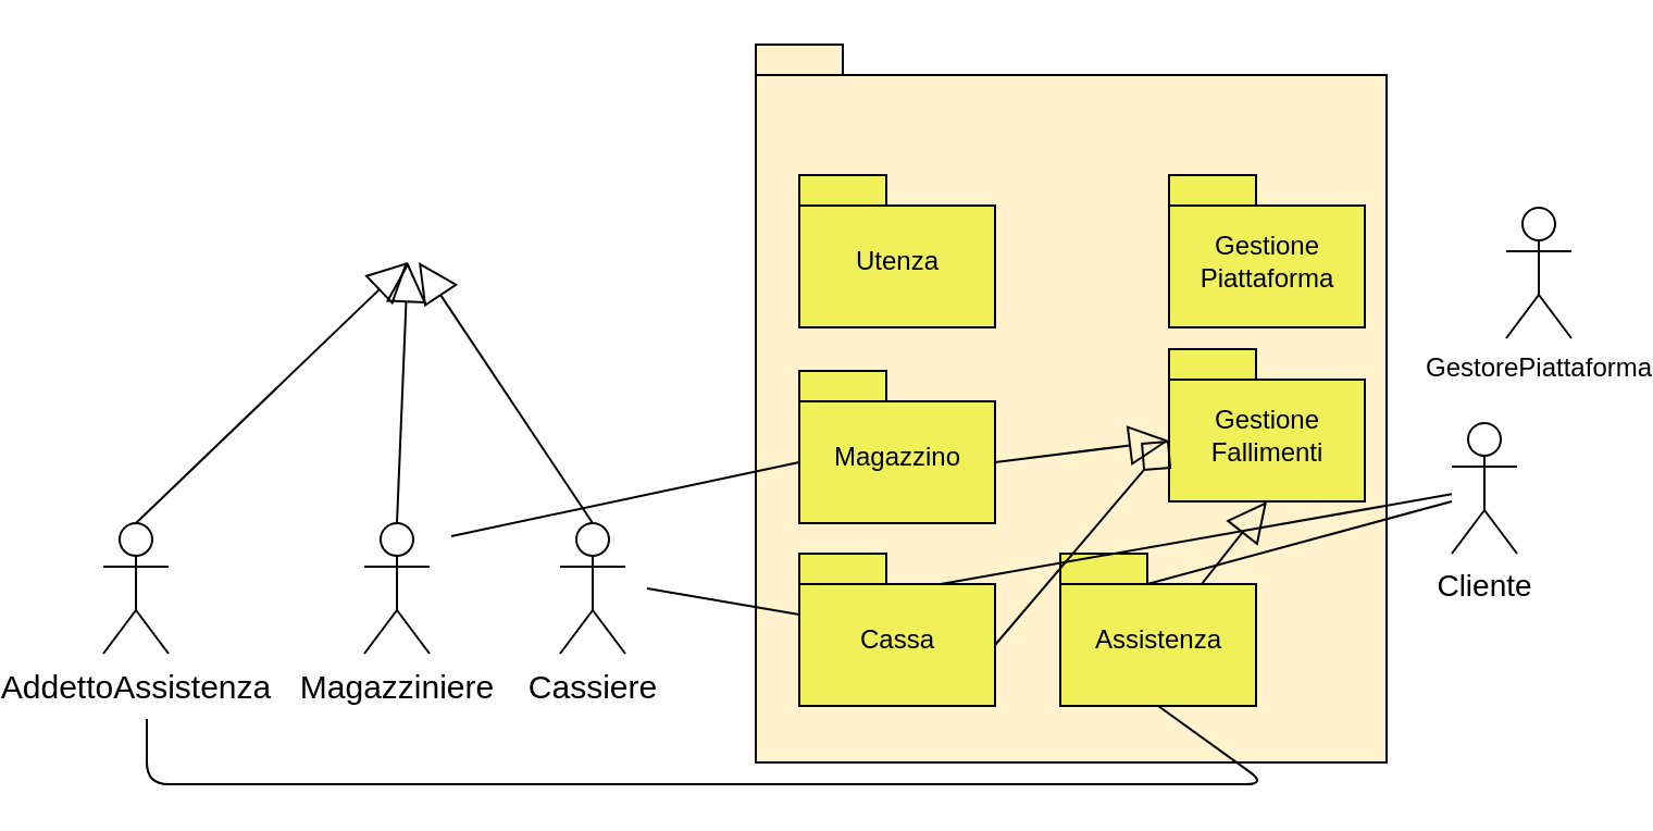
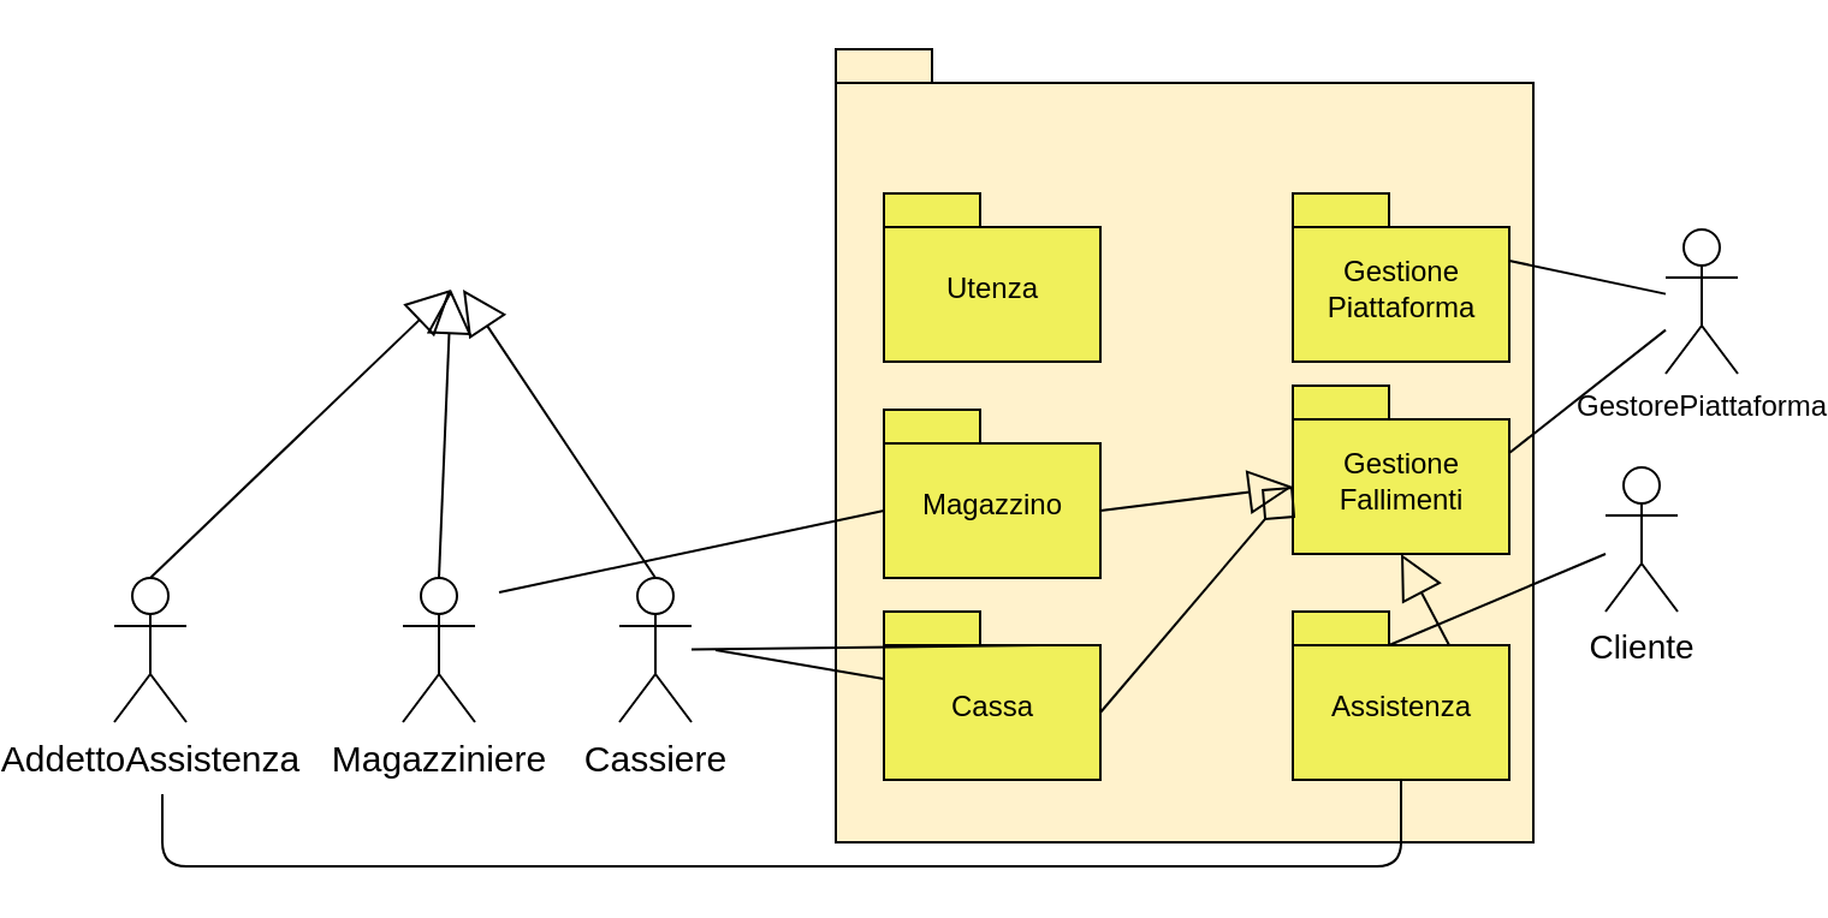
+ <mxCell id="25" value="" style="endArrow=none;html=1;exitX=0;exitY=0;exitDx=90;exitDy=28;exitPerimeter=0;" edge="1" parent="1" source="21" target="19"><mxGeometry width="50" height="50" relative="1" as="geometry"><mxPoint x="410" y="230" as="sourcePoint" /><mxPoint x="460" y="180" as="targetPoint" /></mxGeometry></mxCell>
+ <mxCell id="26" value="" style="endArrow=none;html=1;exitX=0;exitY=0;exitDx=90;exitDy=28;exitPerimeter=0;" edge="1" parent="1" source="20" target="19"><mxGeometry width="50" height="50" relative="1" as="geometry"><mxPoint x="410" y="230" as="sourcePoint" /><mxPoint x="460" y="180" as="targetPoint" /></mxGeometry></mxCell>
- <mxCell id="17" value="" style="endArrow=none;html=1;fontSize=15;exitX=0;exitY=0;exitDx=65;exitDy=14;exitPerimeter=0;" parent="1" source="5" target="16" edge="1"><mxGeometry width="50" height="50" relative="1" as="geometry"><mxPoint x="190" y="256" as="sourcePoint" /><mxPoint x="350" y="212" as="targetPoint" /></mxGeometry></mxCell>
+ <mxCell id="17" value="" style="endArrow=none;html=1;fontSize=15;exitX=0;exitY=0;exitDx=65;exitDy=14;exitPerimeter=0;" parent="1" source="5" target="7" edge="1"><mxGeometry width="50" height="50" relative="1" as="geometry"><mxPoint x="190" y="256" as="sourcePoint" /><mxPoint x="350" y="212" as="targetPoint" /></mxGeometry></mxCell>
- <mxCell id="6" value="&lt;font color=&quot;#000000&quot; style=&quot;font-weight: normal&quot;&gt;Assistenza&lt;/font&gt;" style="shape=folder;fontStyle=1;spacingTop=10;tabWidth=40;tabHeight=14;tabPosition=left;html=1;fontColor=#ffffff;fillColor=#F0F05B;" parent="1" vertex="1"><mxGeometry x="460" y="254" width="90" height="70" as="geometry" /></mxCell>
+ <mxCell id="6" value="&lt;font color=&quot;#000000&quot; style=&quot;font-weight: normal&quot;&gt;Assistenza&lt;/font&gt;" style="shape=folder;fontStyle=1;spacingTop=10;tabWidth=40;tabHeight=14;tabPosition=left;html=1;fontColor=#ffffff;fillColor=#F0F05B;" parent="1" vertex="1"><mxGeometry x="510" y="254" width="90" height="70" as="geometry" /></mxCell>
